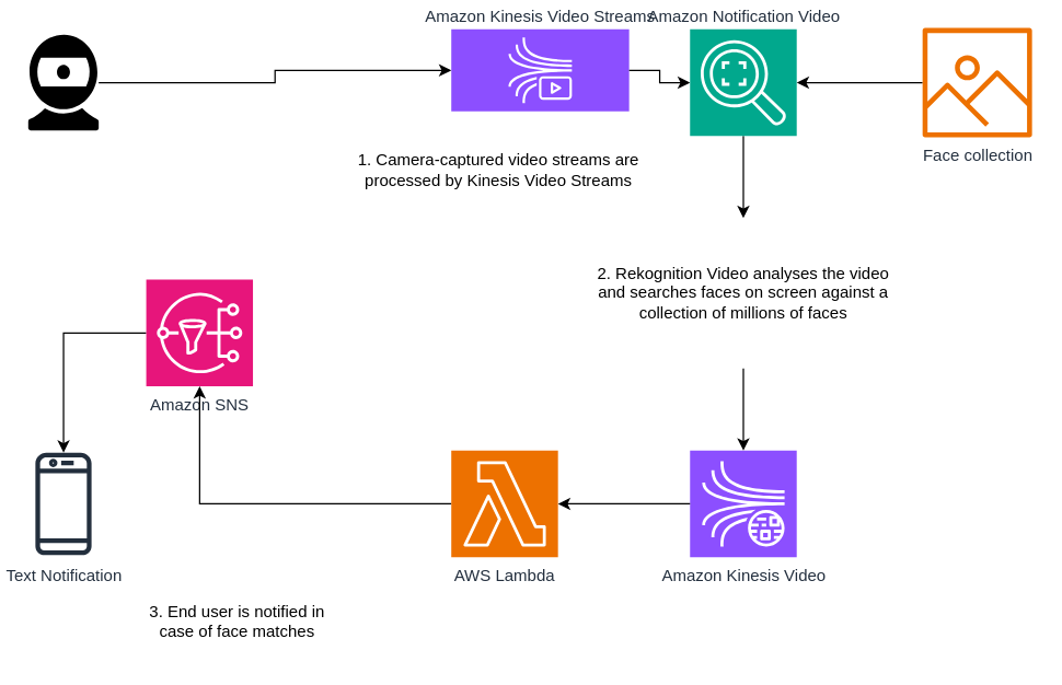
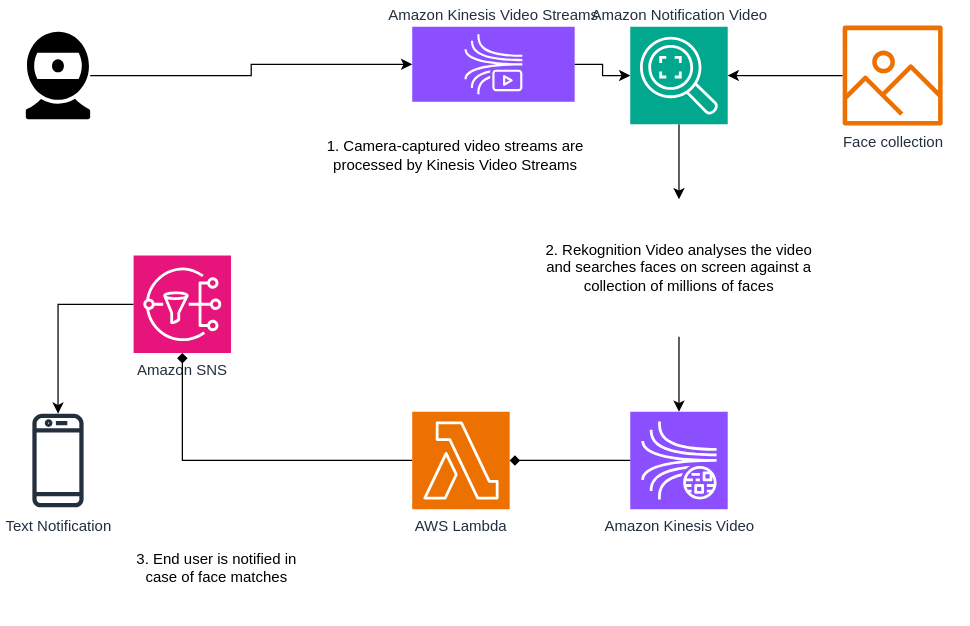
- <mxCell id="11" style="edgeStyle=orthogonalEdgeStyle;rounded=0;orthogonalLoop=1;jettySize=auto;html=1;" edge="1" parent="1" source="12" target="10"><mxGeometry relative="1" as="geometry" /></mxCell>
+ <mxCell id="11" style="edgeStyle=orthogonalEdgeStyle;rounded=0;orthogonalLoop=1;jettySize=auto;html=1;endArrow=diamond;" edge="1" parent="1" source="12" target="10"><mxGeometry relative="1" as="geometry" /></mxCell>
- <mxCell id="15" style="edgeStyle=orthogonalEdgeStyle;rounded=0;orthogonalLoop=1;jettySize=auto;html=1;entryX=1;entryY=0.5;entryDx=0;entryDy=0;entryPerimeter=0;" edge="1" parent="1" source="13" target="12"><mxGeometry relative="1" as="geometry" /></mxCell>
+ <mxCell id="15" style="edgeStyle=orthogonalEdgeStyle;rounded=0;orthogonalLoop=1;jettySize=auto;html=1;entryX=1;entryY=0.5;entryDx=0;entryDy=0;entryPerimeter=0;endArrow=diamond;" edge="1" parent="1" source="13" target="12"><mxGeometry relative="1" as="geometry" /></mxCell>
